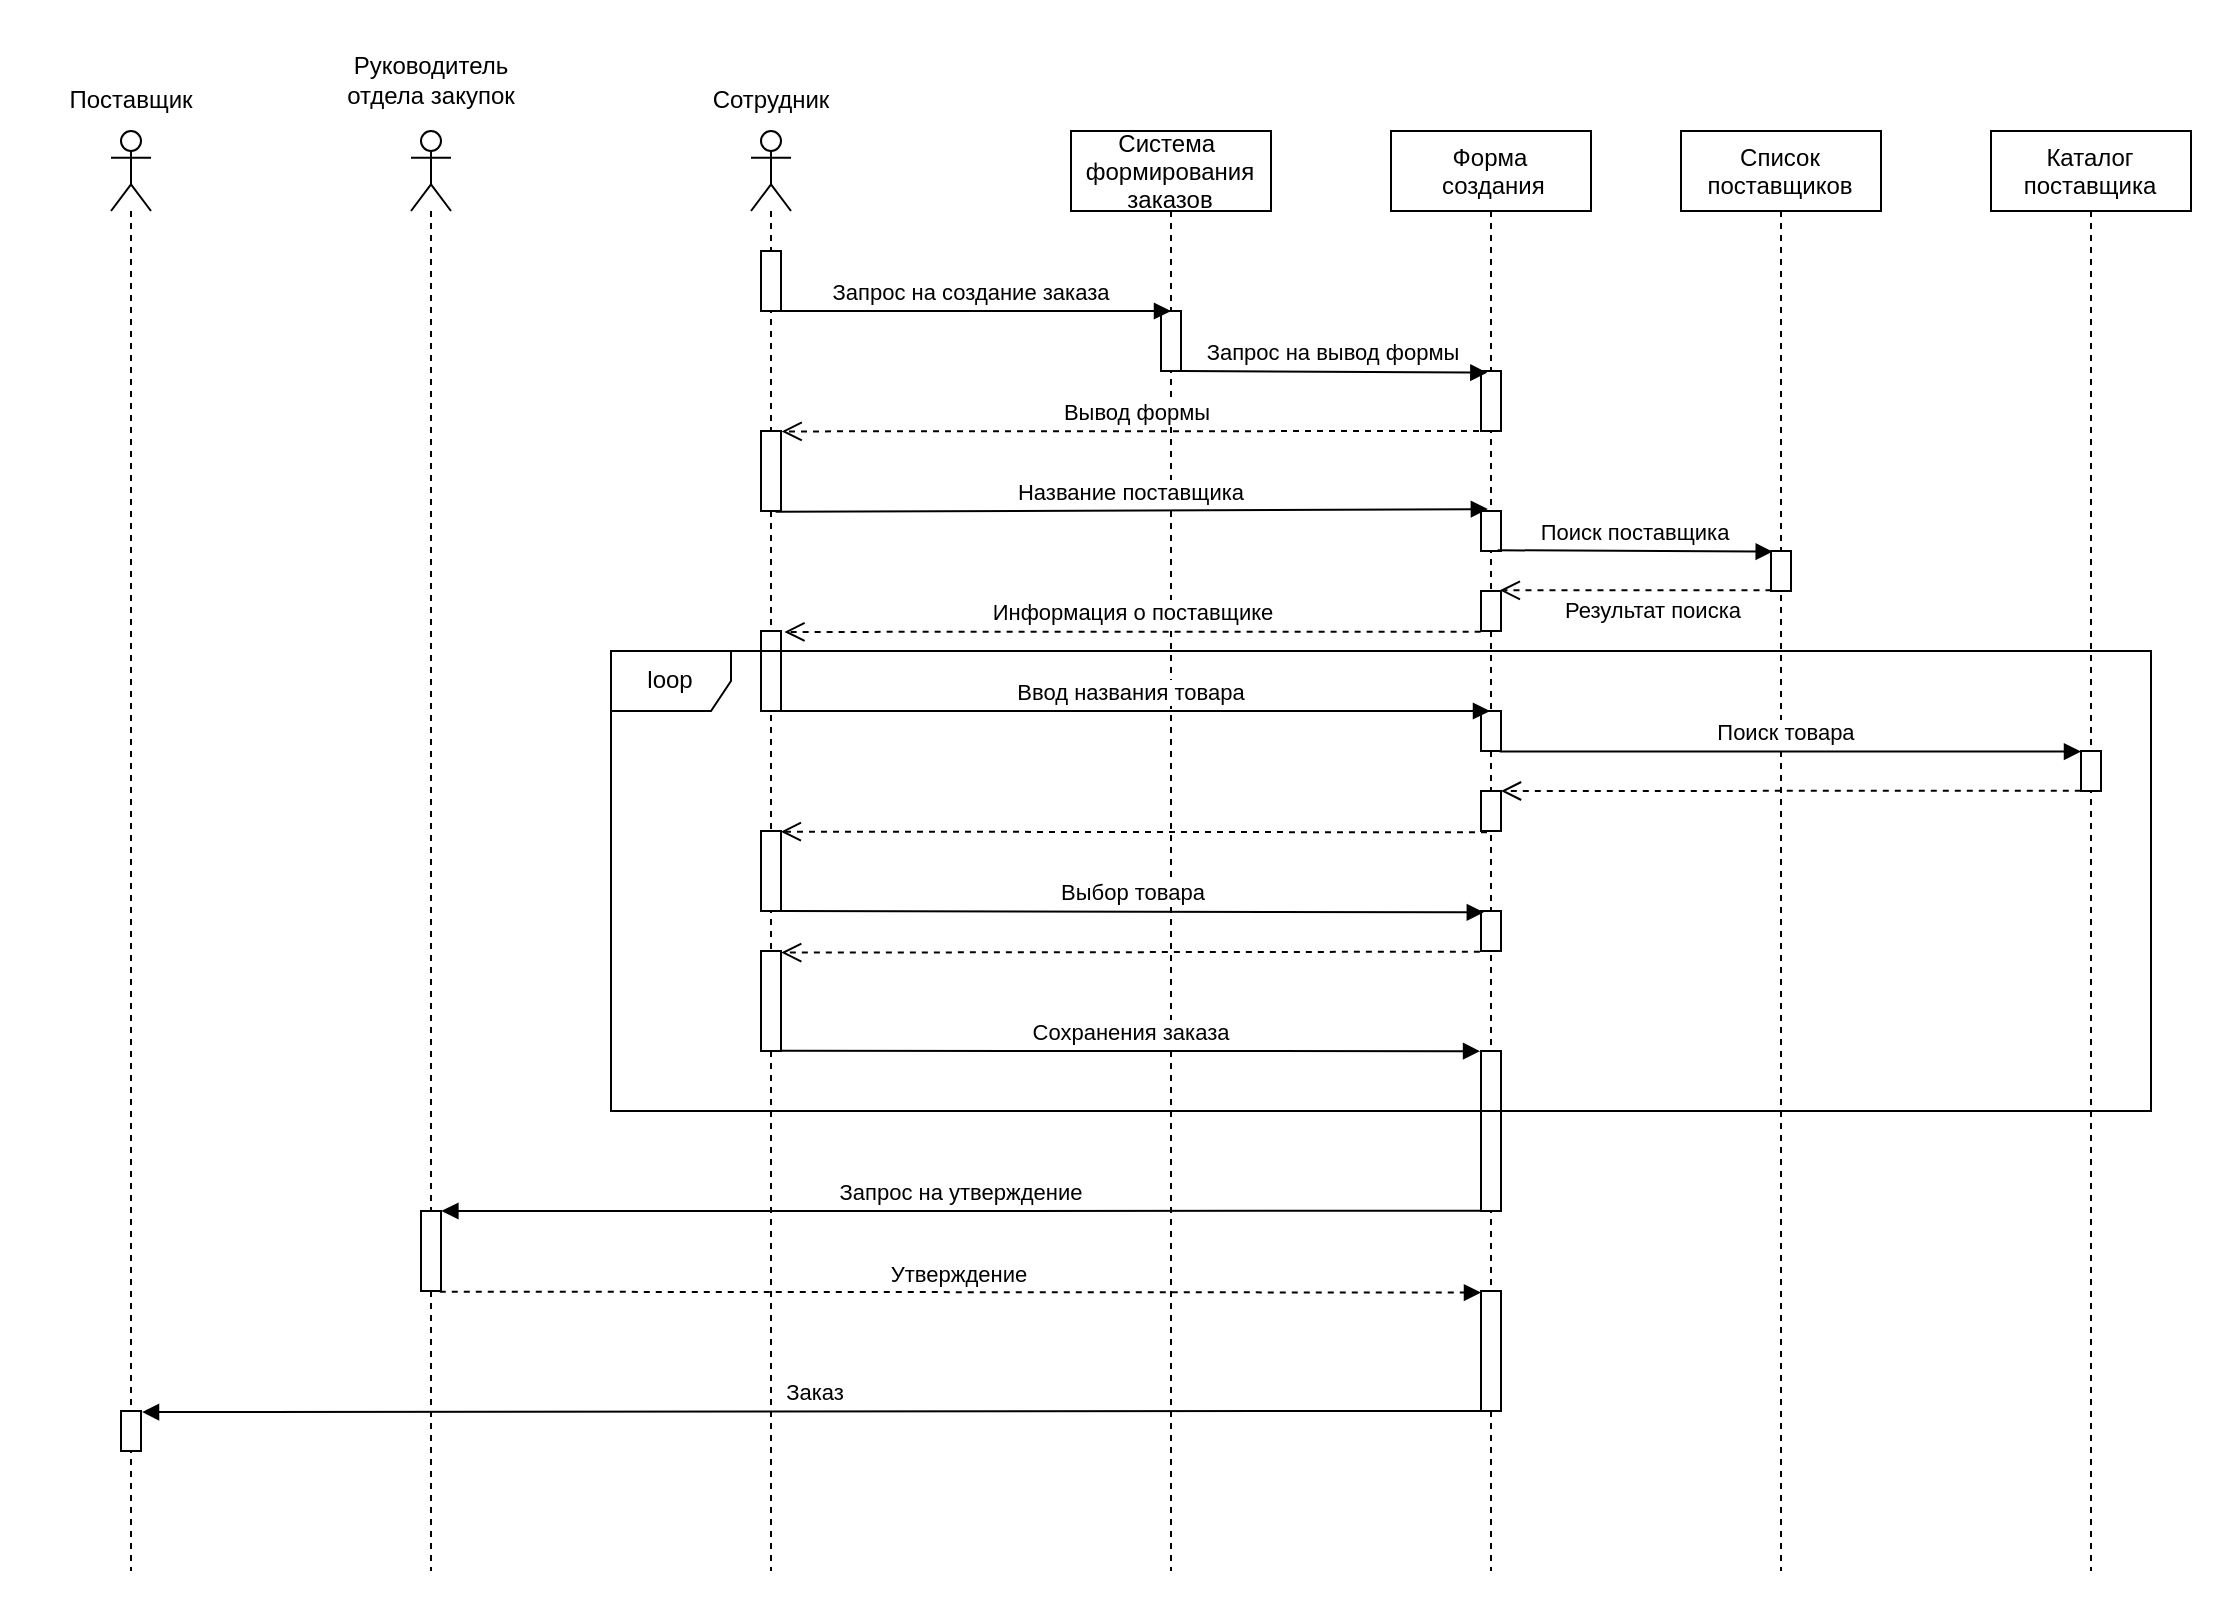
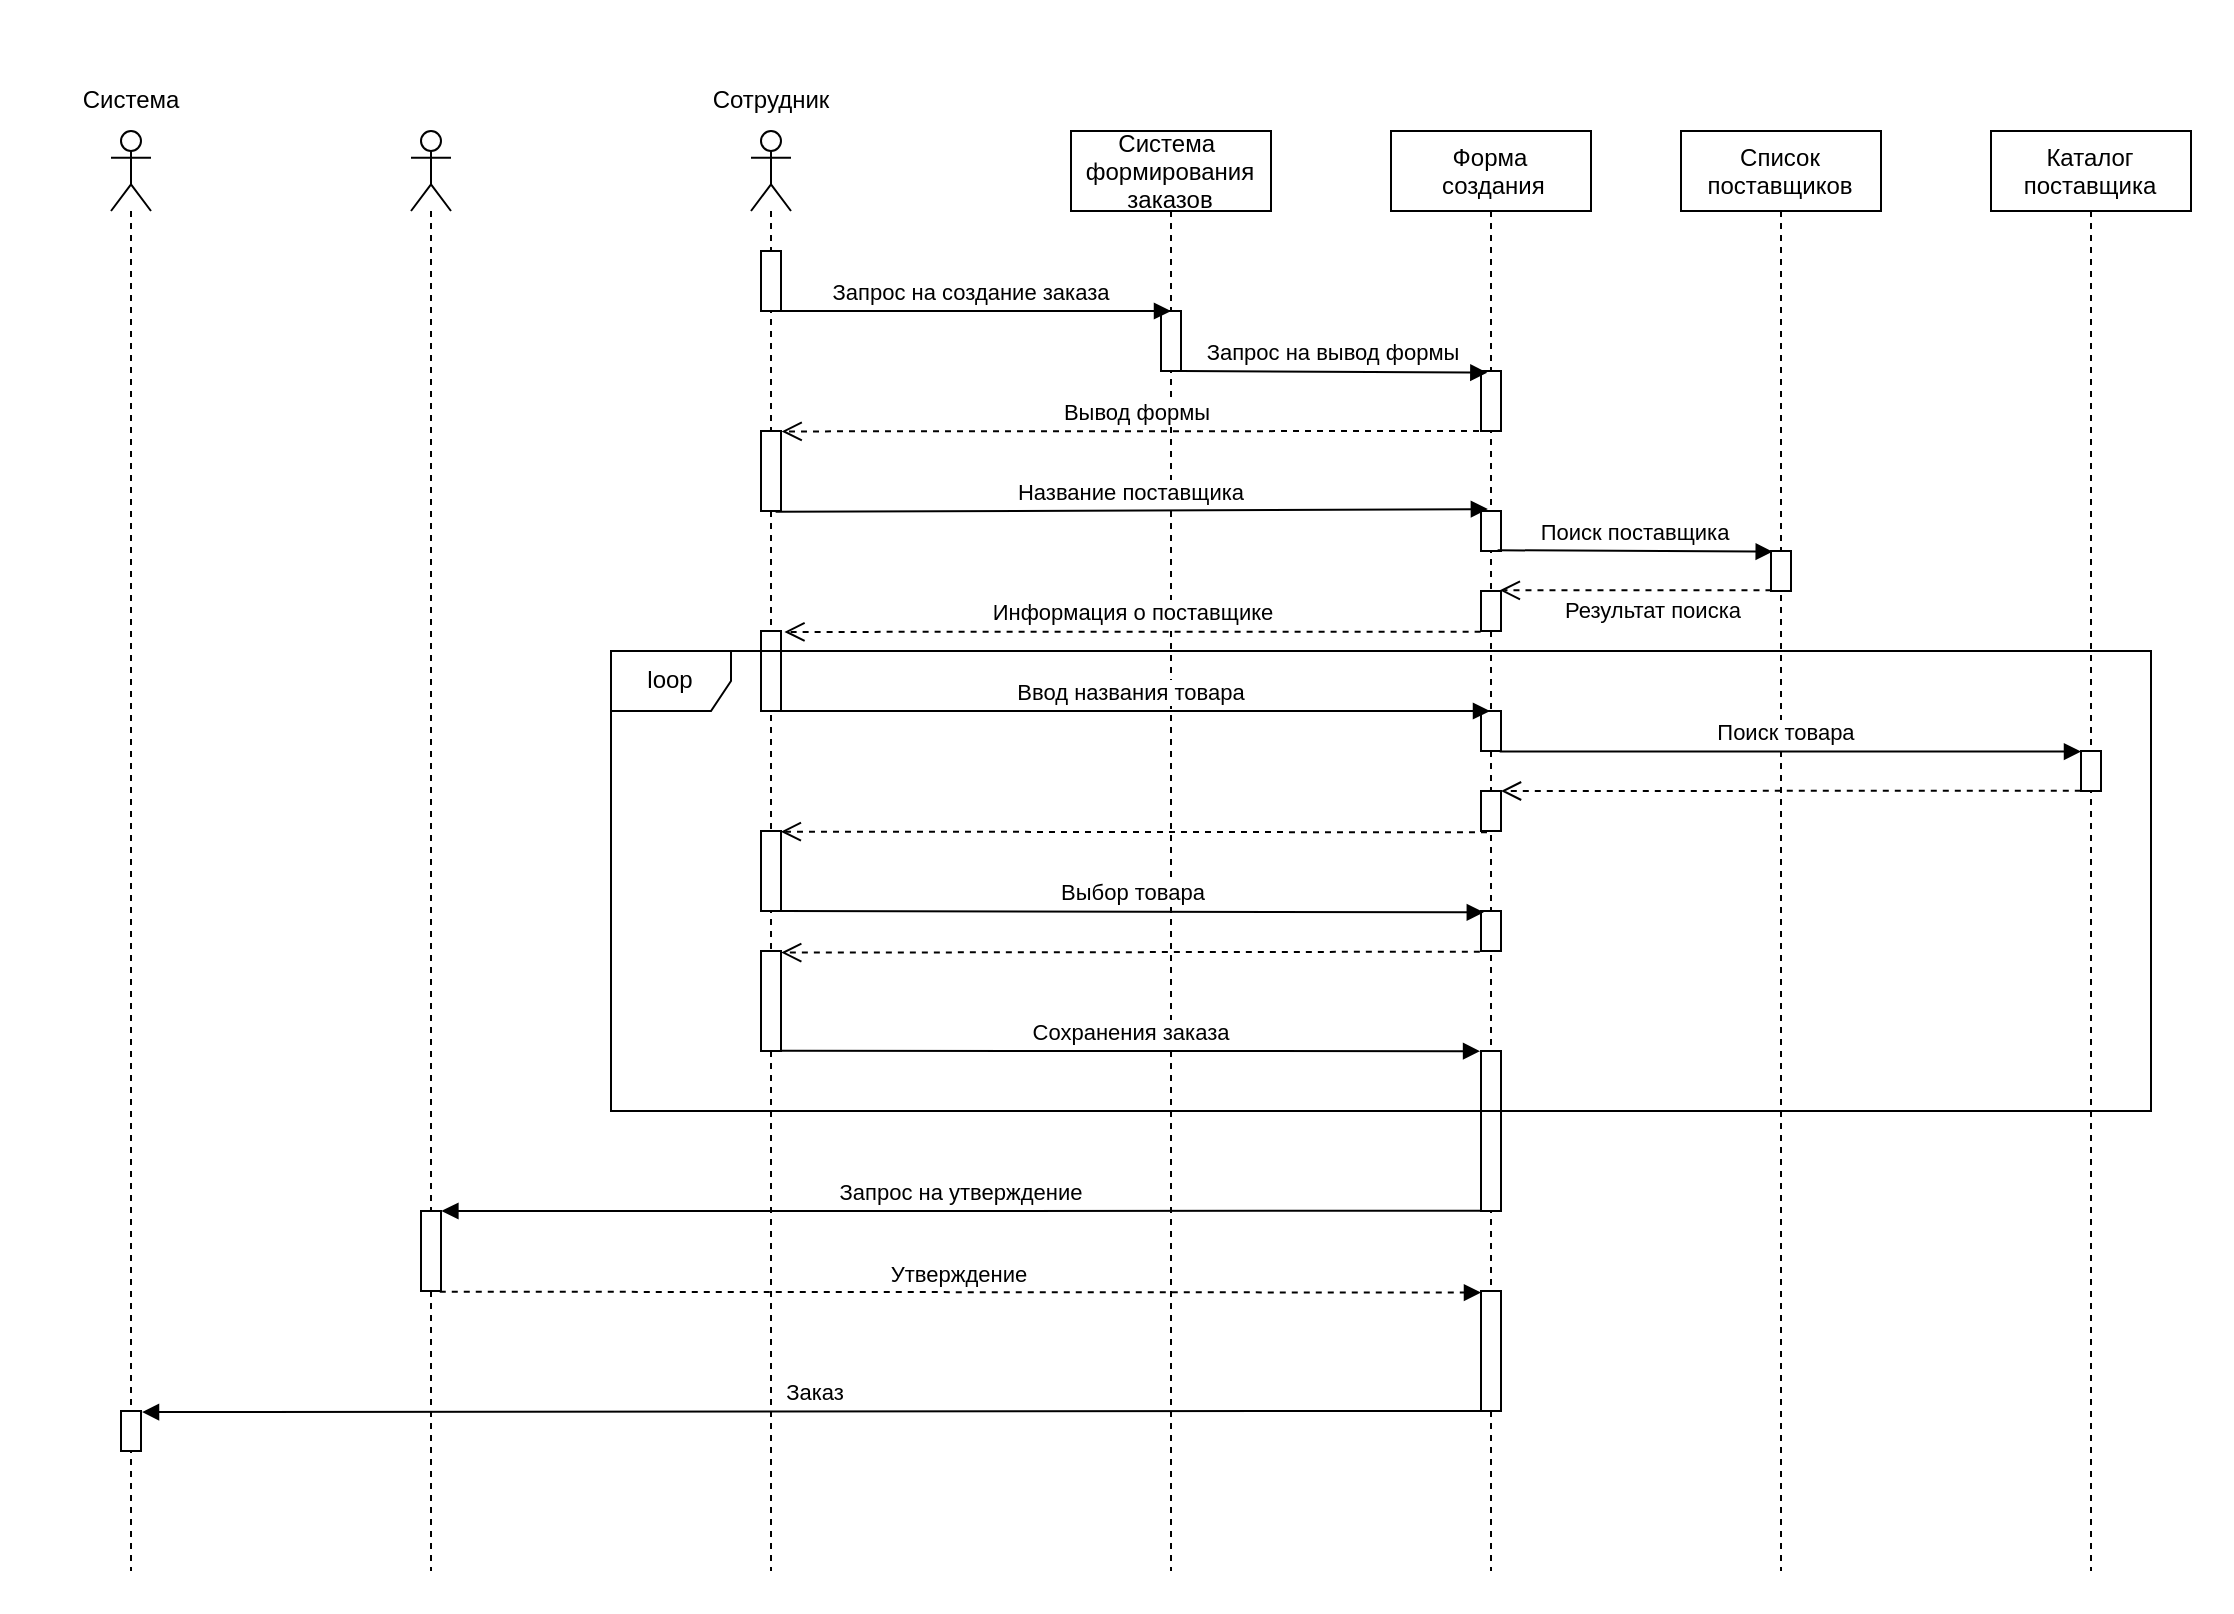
- <mxCell id="14" value="Руководитель&lt;br&gt;отдела закупок" style="text;html=1;align=center;verticalAlign=middle;resizable=0;points=[];autosize=1;strokeColor=none;fillColor=none;" vertex="1" parent="1"><mxGeometry x="160" y="20" width="110" height="40" as="geometry" /></mxCell>
- <mxCell id="18" value="Поставщик" style="text;html=1;align=center;verticalAlign=middle;resizable=0;points=[];autosize=1;strokeColor=none;fillColor=none;" vertex="1" parent="1"><mxGeometry x="20" y="35" width="90" height="30" as="geometry" /></mxCell>
+ <mxCell id="18" value="Система" style="text;html=1;align=center;verticalAlign=middle;resizable=0;points=[];autosize=1;strokeColor=none;fillColor=none;" vertex="1" parent="1"><mxGeometry x="20" y="35" width="90" height="30" as="geometry" /></mxCell>
